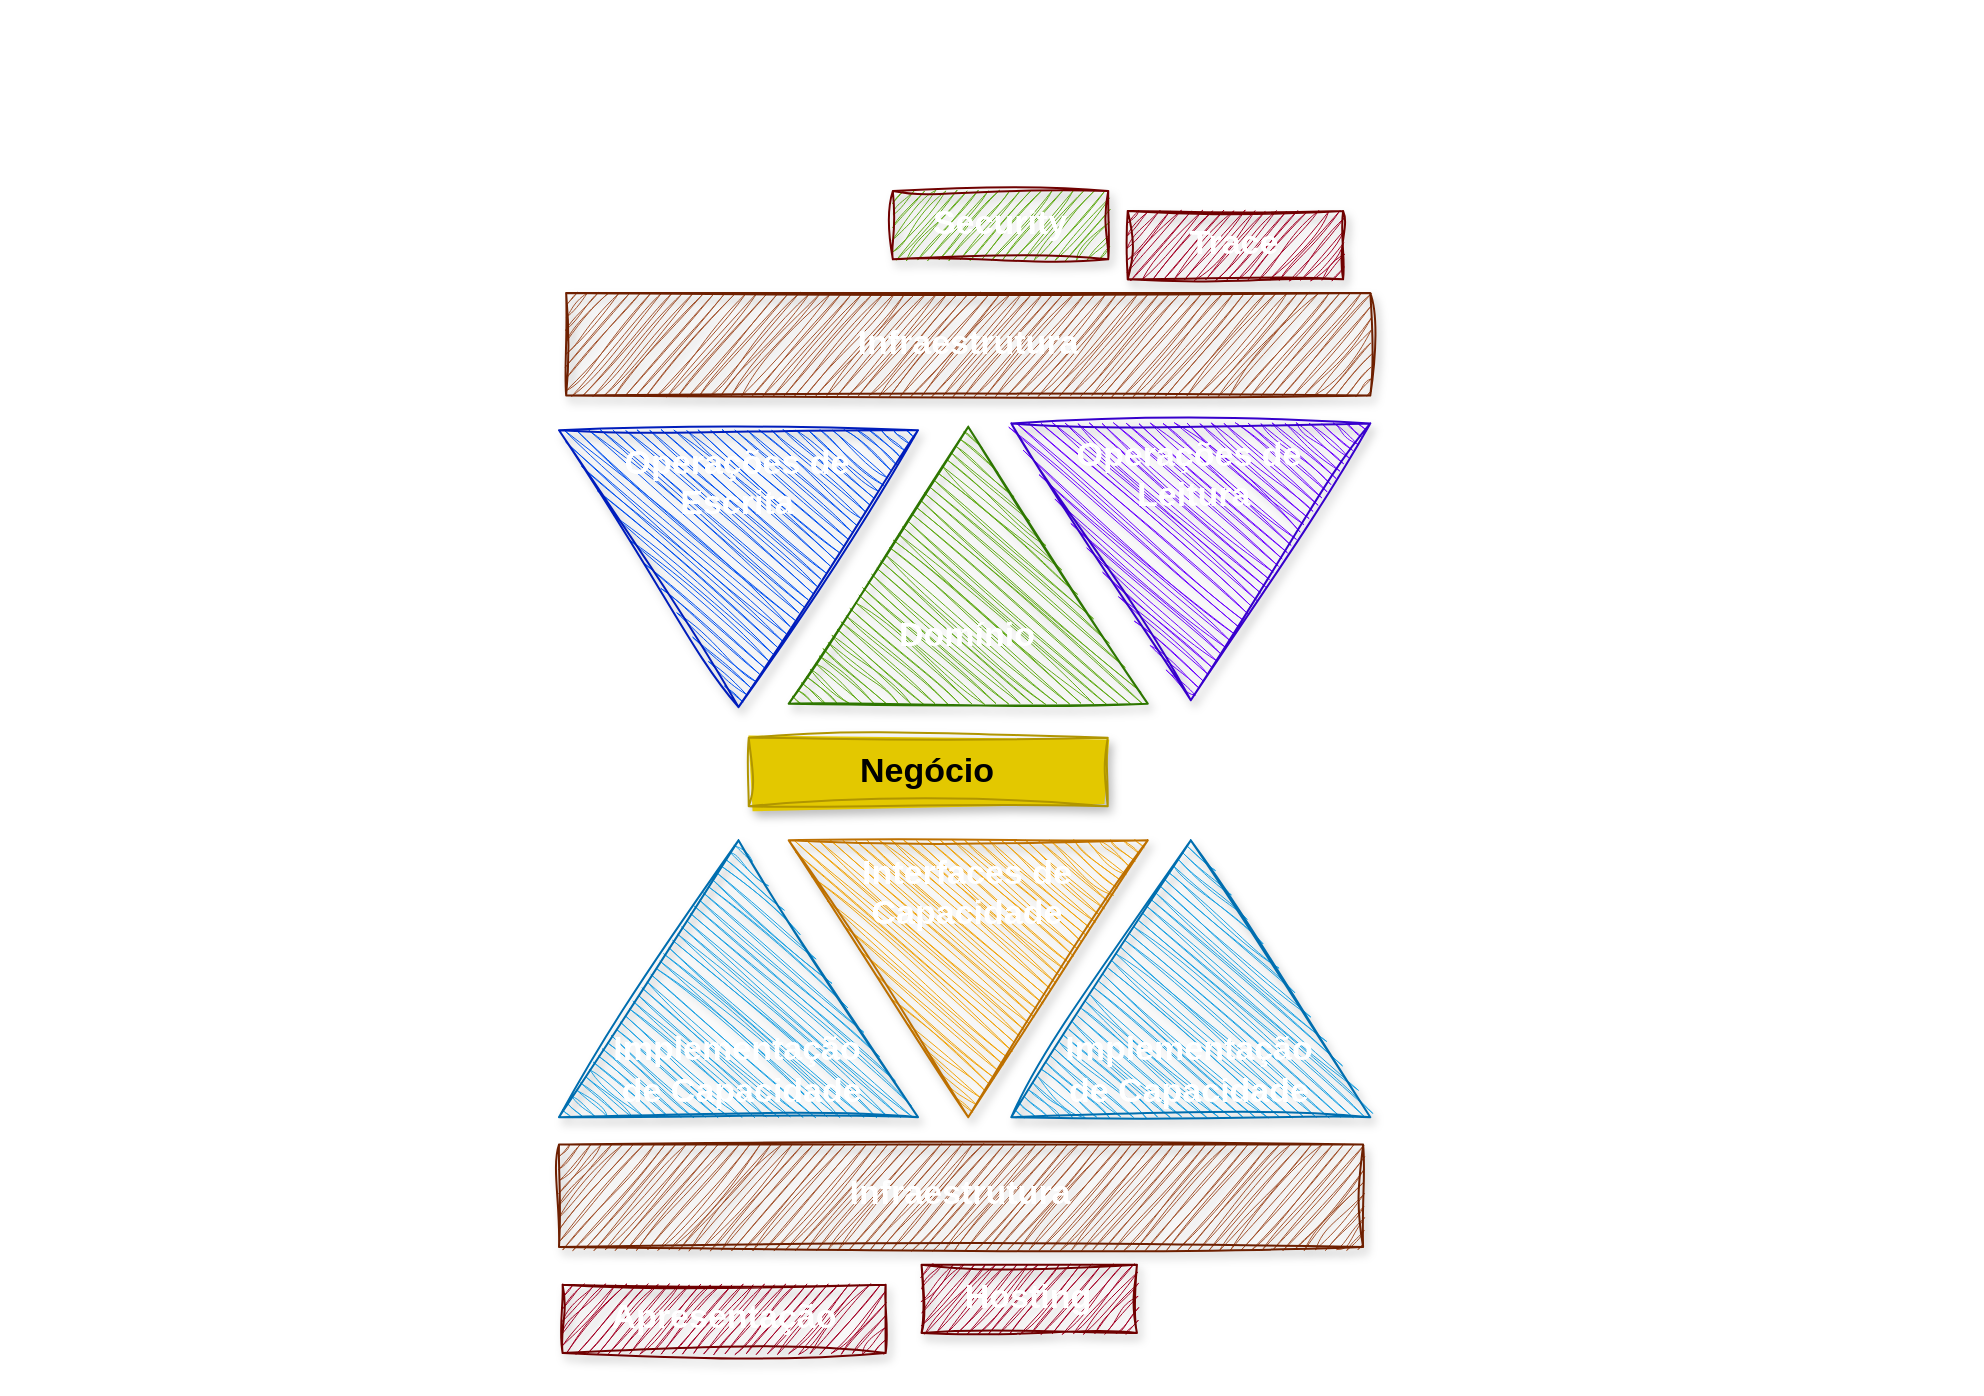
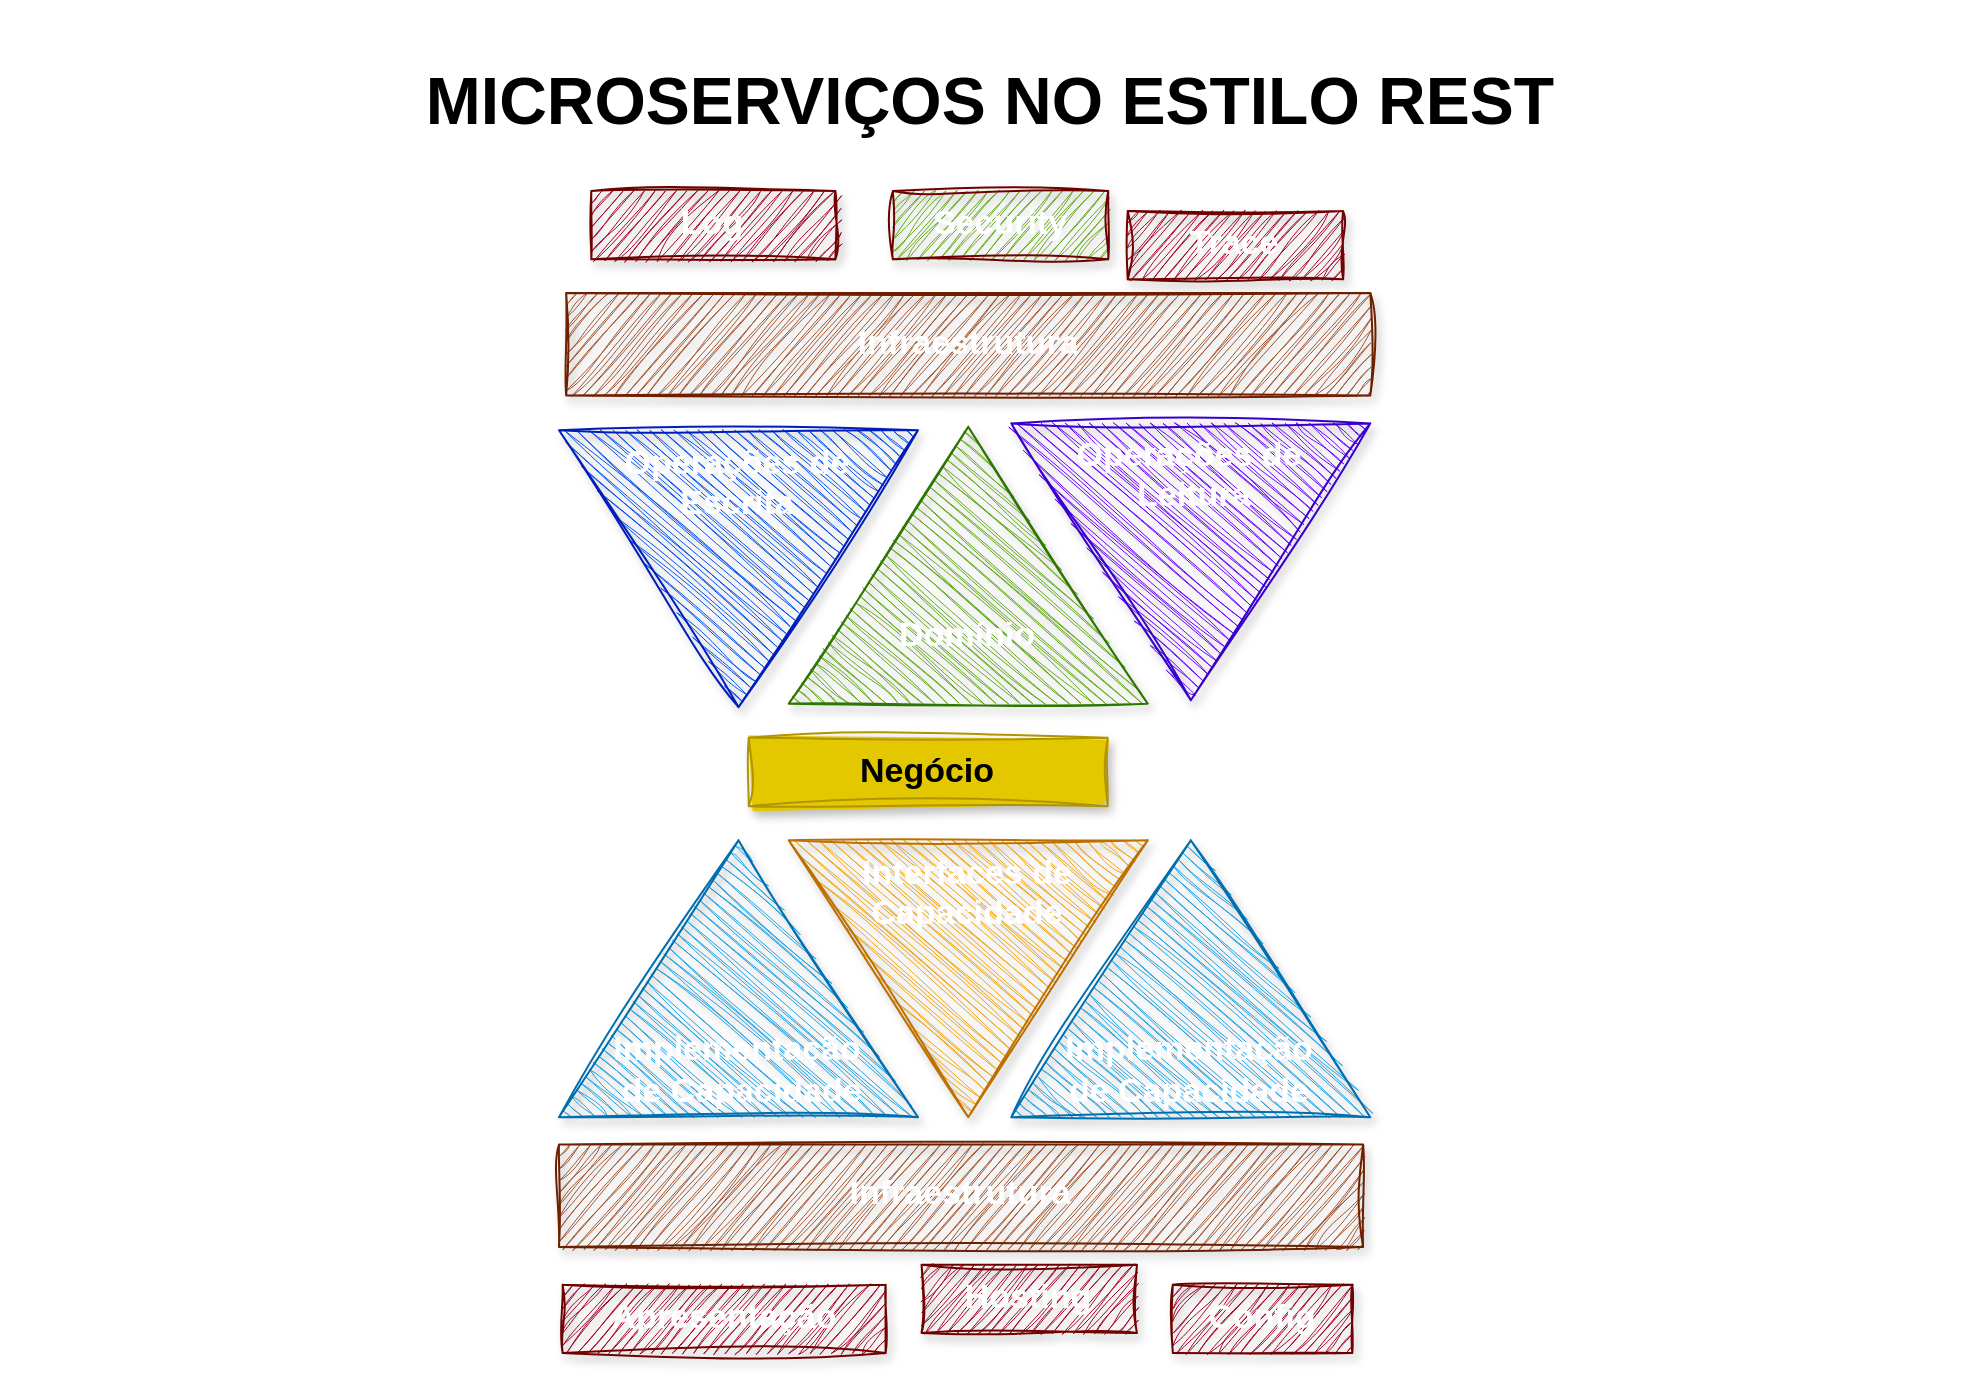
+ <mxCell id="18" value="MICROSERVIÇOS NO ESTILO REST" style="text;html=1;strokeColor=none;fillColor=none;align=center;verticalAlign=middle;whiteSpace=wrap;rounded=0;fontSize=33;fontStyle=1" vertex="1" parent="1"><mxGeometry x="20" y="20" width="950" height="60" as="geometry" /></mxCell>
+ <mxCell id="14" value="Log" style="rounded=0;whiteSpace=wrap;html=1;sketch=1;curveFitting=1;jiggle=2;shadow=1;fillColor=#a20025;fontColor=#ffffff;strokeColor=#6F0000;container=0;fontStyle=1;fontSize=17;" vertex="1" parent="2"><mxGeometry x="16.154" width="122.051" height="34.176" as="geometry" /></mxCell>
+ <mxCell id="4" value="Config" style="rounded=0;whiteSpace=wrap;html=1;sketch=1;curveFitting=1;jiggle=2;shadow=1;fillColor=#a20025;fontColor=#ffffff;strokeColor=#6F0000;container=0;fontStyle=1;fontSize=17;" vertex="1" parent="2"><mxGeometry x="306.923" y="546.824" width="89.744" height="34.176" as="geometry" /></mxCell>
